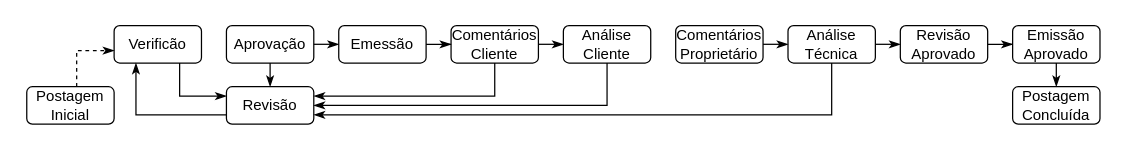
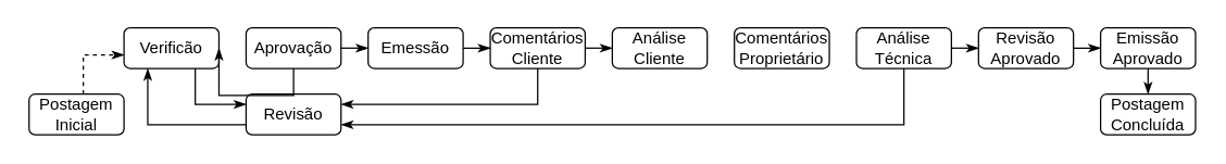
- <mxCell id="18" style="edgeStyle=orthogonalEdgeStyle;rounded=0;orthogonalLoop=1;jettySize=auto;html=1;exitX=1;exitY=0.5;exitDx=0;exitDy=0;entryX=0;entryY=0.5;entryDx=0;entryDy=0;endArrow=classicThin;endFill=1;" edge="1" parent="1" source="19" target="22"><mxGeometry relative="1" as="geometry" /></mxCell>
- <mxCell id="8" style="edgeStyle=orthogonalEdgeStyle;rounded=0;orthogonalLoop=1;jettySize=auto;html=1;exitX=0.5;exitY=1;exitDx=0;exitDy=0;entryX=0.5;entryY=0;entryDx=0;entryDy=0;endArrow=classicThin;endFill=1;" edge="1" parent="1" source="10" target="5"><mxGeometry relative="1" as="geometry" /></mxCell>
+ <mxCell id="8" style="edgeStyle=orthogonalEdgeStyle;rounded=0;orthogonalLoop=1;jettySize=auto;html=1;exitX=0.5;exitY=1;exitDx=0;exitDy=0;endArrow=classicThin;endFill=1;" edge="1" parent="1" source="10" target="7"><mxGeometry relative="1" as="geometry" /></mxCell>
- <mxCell id="16" style="edgeStyle=orthogonalEdgeStyle;rounded=0;orthogonalLoop=1;jettySize=auto;html=1;exitX=0.5;exitY=1;exitDx=0;exitDy=0;entryX=1;entryY=0.5;entryDx=0;entryDy=0;fontFamily=Helvetica;fontSize=12;fontColor=default;endArrow=classicThin;endFill=1;" edge="1" parent="1" source="17" target="5"><mxGeometry relative="1" as="geometry" /></mxCell>
